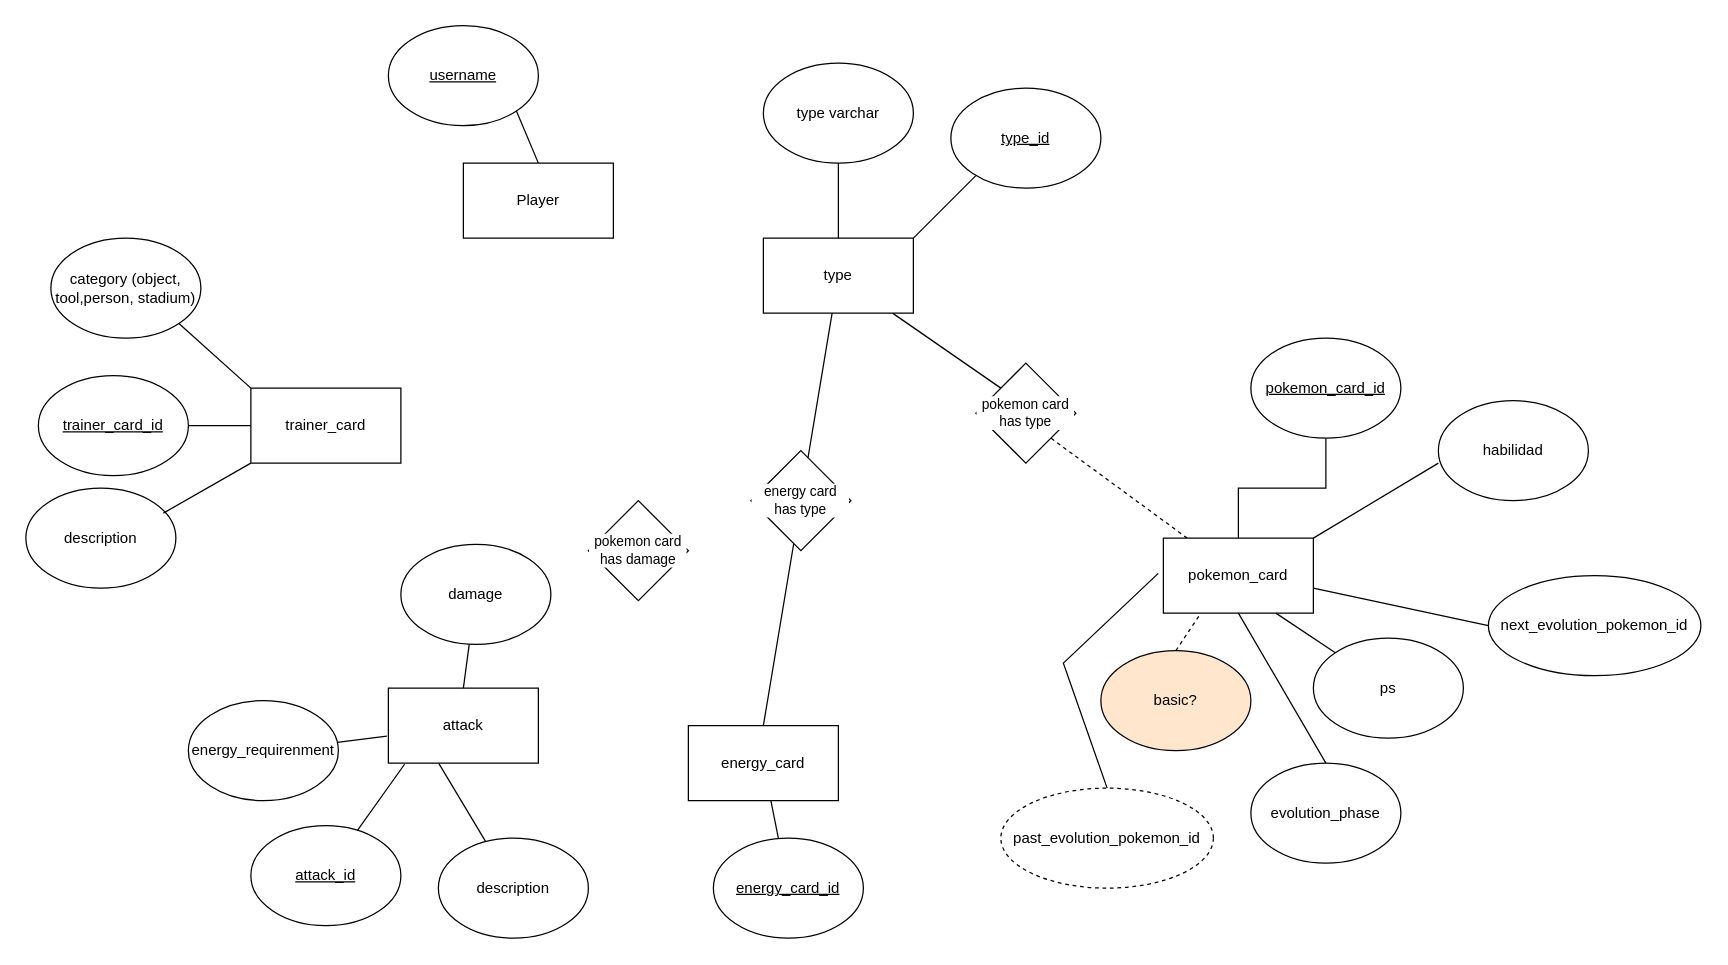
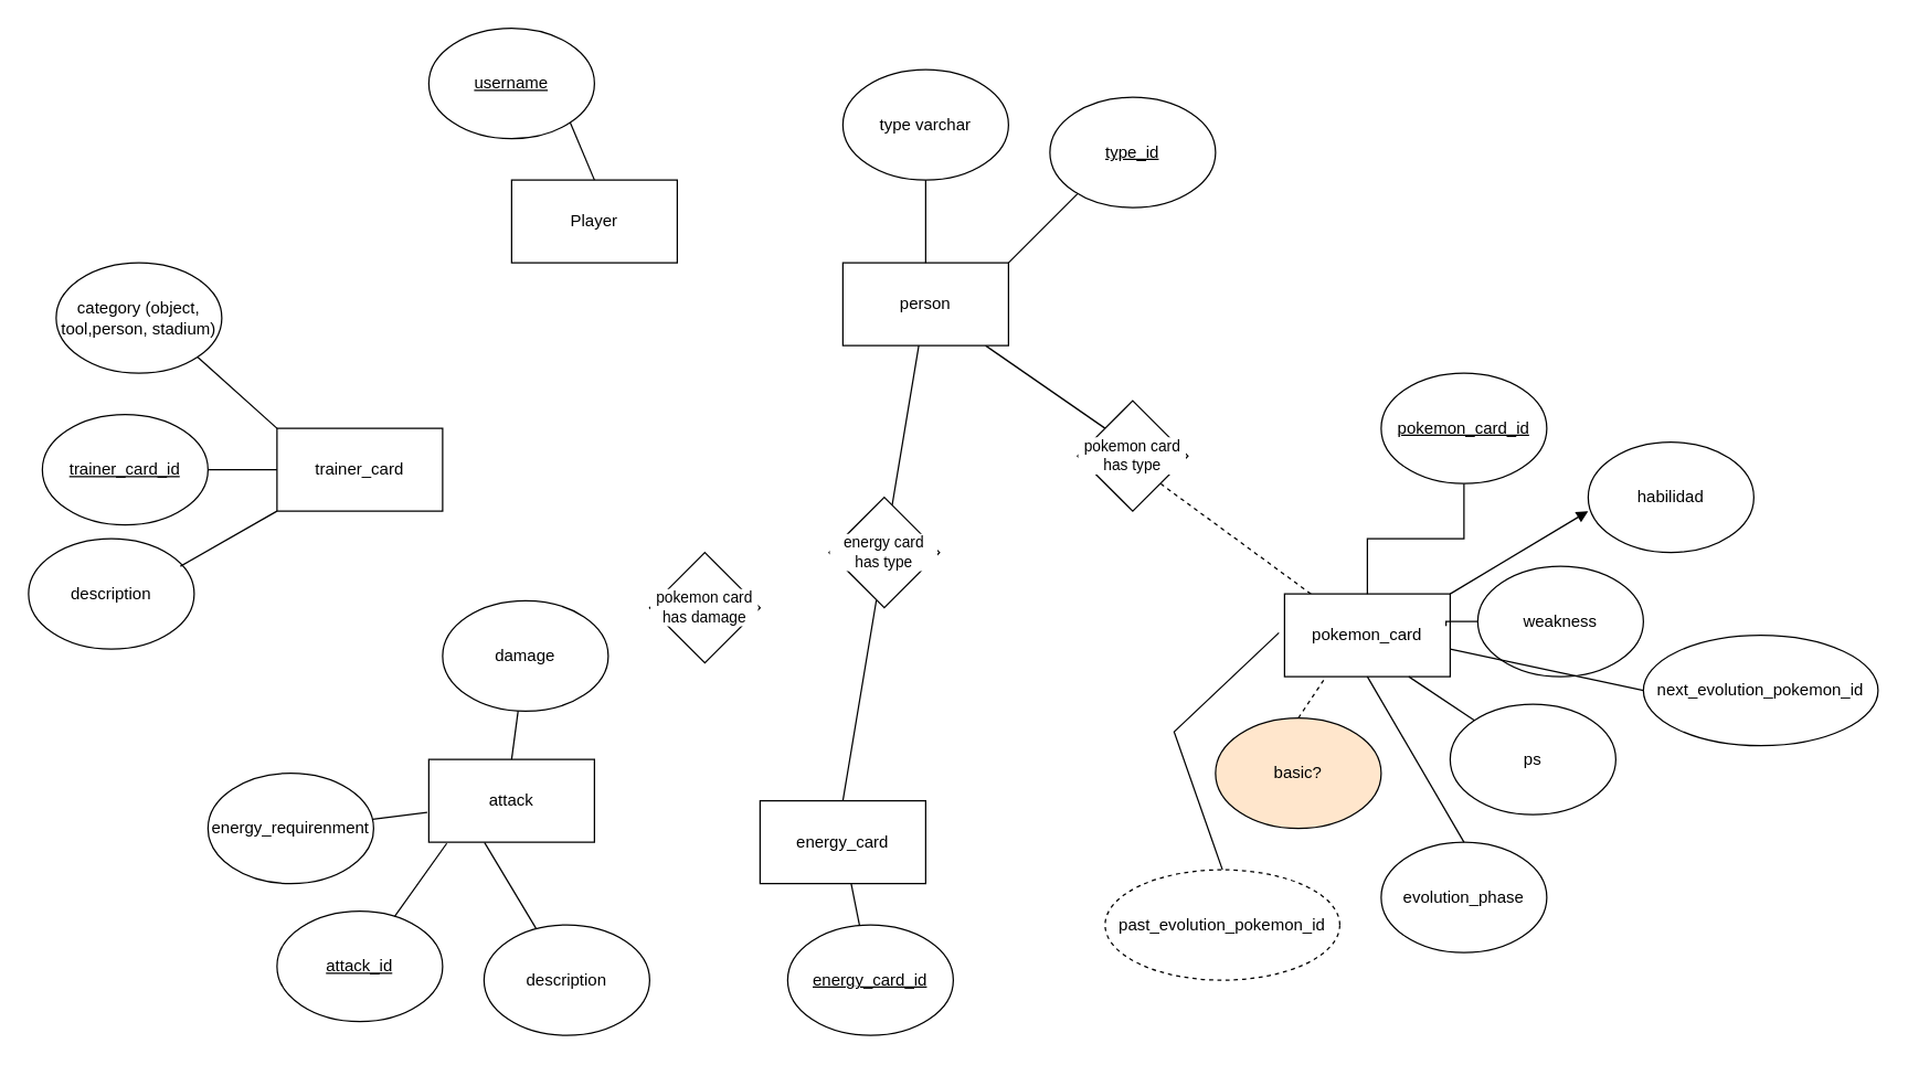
- <mxCell id="15" value="type" style="rounded=0;whiteSpace=wrap;html=1;" vertex="1" parent="1"><mxGeometry x="610" y="190" width="120" height="60" as="geometry" /></mxCell>
+ <mxCell id="15" value="person" style="rounded=0;whiteSpace=wrap;html=1;" vertex="1" parent="1"><mxGeometry x="610" y="190" width="120" height="60" as="geometry" /></mxCell>
- <mxCell id="38" value="" style="endArrow=none;html=1;rounded=0;entryX=0;entryY=0.625;entryDx=0;entryDy=0;entryPerimeter=0;exitX=1;exitY=0;exitDx=0;exitDy=0;" edge="1" parent="1" source="5" target="21"><mxGeometry width="50" height="50" relative="1" as="geometry"><mxPoint x="1060" y="440" as="sourcePoint" /><mxPoint x="1140" y="520" as="targetPoint" /></mxGeometry></mxCell>
+ <mxCell id="38" value="" style="endArrow=block;html=1;rounded=0;entryX=0;entryY=0.625;entryDx=0;entryDy=0;entryPerimeter=0;exitX=1;exitY=0;exitDx=0;exitDy=0;" edge="1" parent="1" source="5" target="21"><mxGeometry width="50" height="50" relative="1" as="geometry"><mxPoint x="1060" y="440" as="sourcePoint" /><mxPoint x="1140" y="520" as="targetPoint" /></mxGeometry></mxCell>
+ <mxCell id="32" style="edgeStyle=orthogonalEdgeStyle;rounded=0;orthogonalLoop=1;jettySize=auto;html=1;exitX=0;exitY=0.5;exitDx=0;exitDy=0;entryX=0.975;entryY=0.387;entryDx=0;entryDy=0;entryPerimeter=0;endArrow=none;endFill=0;" edge="1" parent="1" source="6" target="5"><mxGeometry relative="1" as="geometry" /></mxCell>
+ <mxCell id="6" value="weakness" style="ellipse;whiteSpace=wrap;html=1;" vertex="1" parent="1"><mxGeometry x="1070" y="410" width="120" height="80" as="geometry" /></mxCell>
